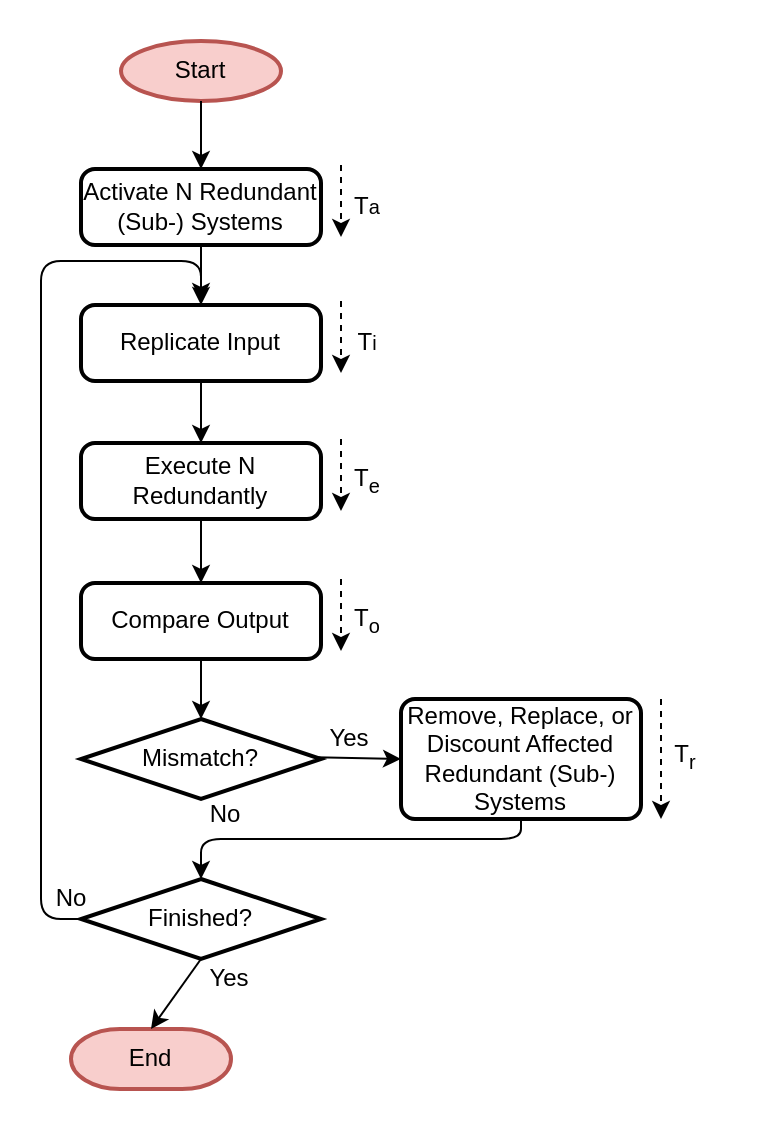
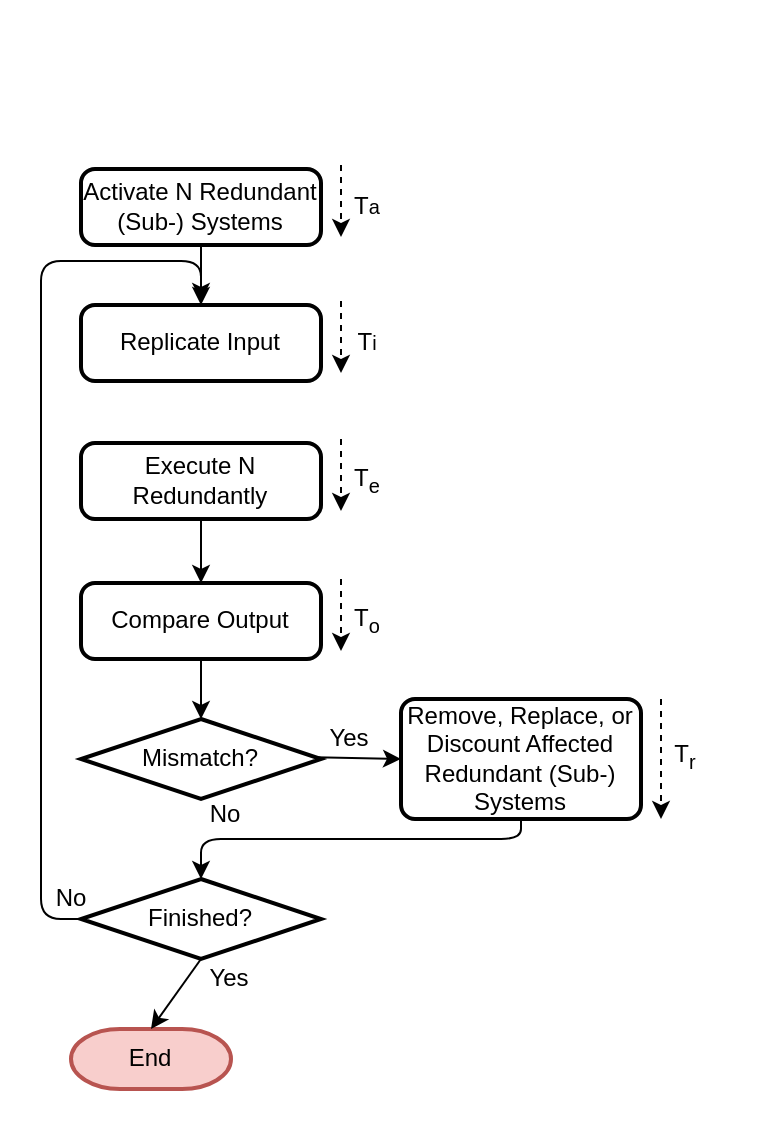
- <mxCell id="2" value="Start" style="strokeWidth=2;html=1;shape=mxgraph.flowchart.start_1;whiteSpace=wrap;fillColor=#f8cecc;strokeColor=#b85450;" parent="1" vertex="1"><mxGeometry x="60" y="20" width="80" height="30" as="geometry" /></mxCell>
- <mxCell id="6" value="" style="endArrow=classic;html=1;exitX=0.5;exitY=1;exitDx=0;exitDy=0;exitPerimeter=0;entryX=0.5;entryY=0;entryDx=0;entryDy=0;" parent="1" source="2" target="20" edge="1"><mxGeometry width="50" height="50" relative="1" as="geometry"><mxPoint x="110" y="50" as="sourcePoint" /><mxPoint x="130" y="72" as="targetPoint" /></mxGeometry></mxCell>
- <mxCell id="21" value="" style="endArrow=classic;html=1;exitX=0.5;exitY=1;exitDx=0;exitDy=0;entryX=0.5;entryY=0;entryDx=0;entryDy=0;" parent="1" source="30" target="26" edge="1"><mxGeometry width="50" height="50" relative="1" as="geometry"><mxPoint x="110" y="127" as="sourcePoint" /><mxPoint x="140" y="209" as="targetPoint" /></mxGeometry></mxCell>
